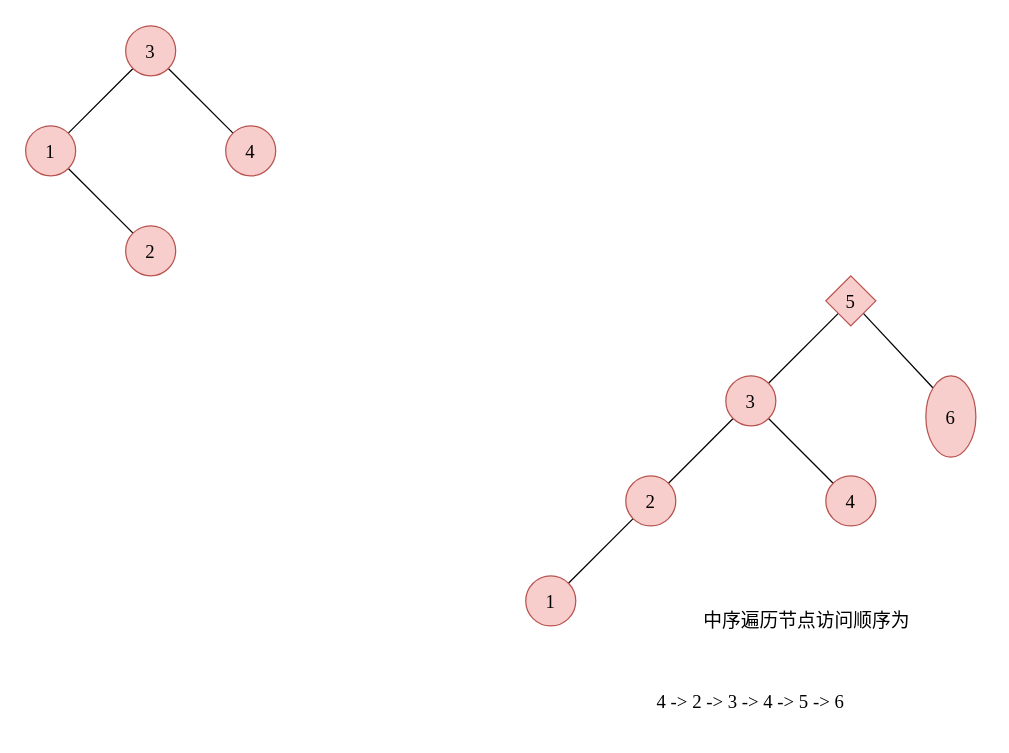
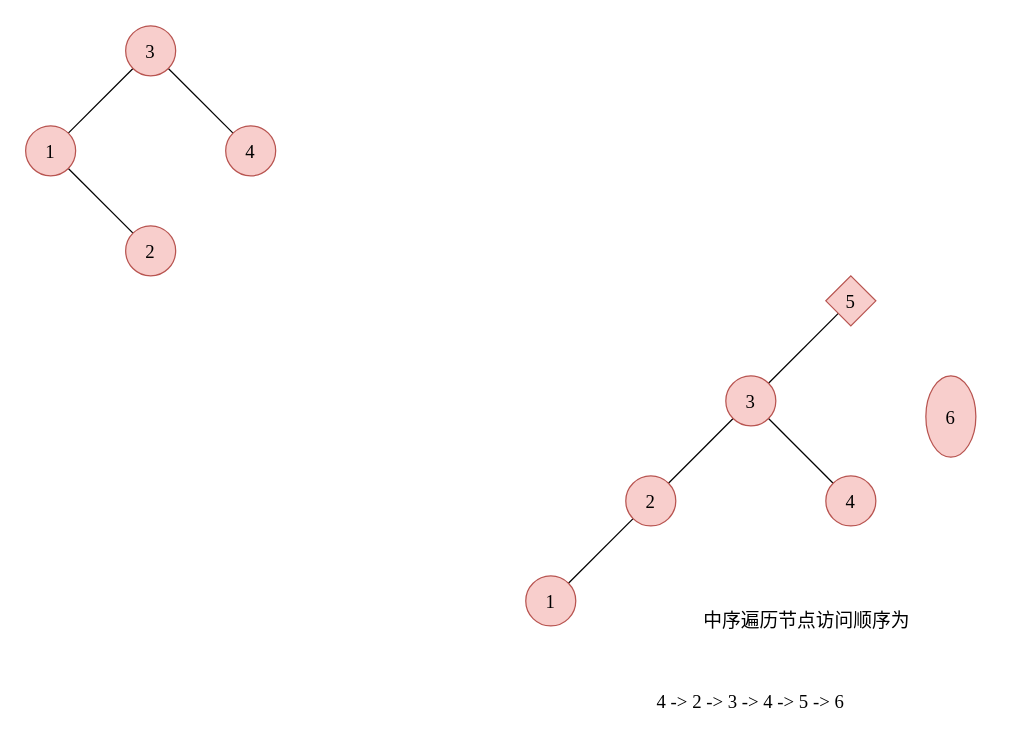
- <mxCell id="10" style="edgeStyle=none;rounded=0;orthogonalLoop=1;jettySize=auto;html=1;exitX=1;exitY=1;exitDx=0;exitDy=0;entryX=0;entryY=0;entryDx=0;entryDy=0;endArrow=none;endFill=0;" edge="1" parent="1" source="11" target="15"><mxGeometry relative="1" as="geometry" /></mxCell>
